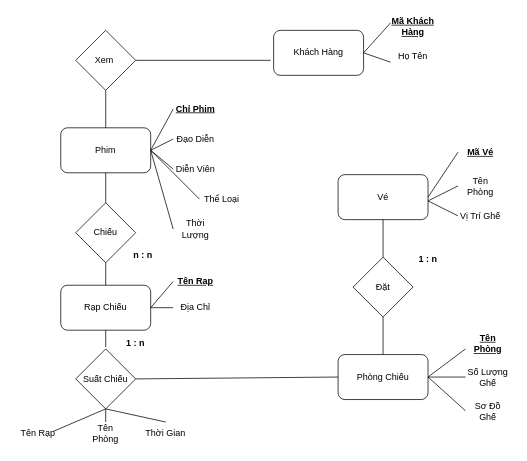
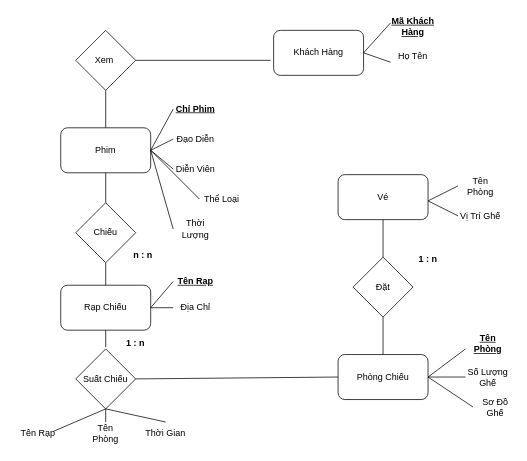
- <mxCell id="50" value="&lt;b&gt;&lt;u&gt;Mã Vé&lt;/u&gt;&lt;/b&gt;" style="text;html=1;align=center;verticalAlign=middle;whiteSpace=wrap;rounded=0;" vertex="1" parent="1"><mxGeometry x="610" y="187.5" width="60" height="30" as="geometry" /></mxCell>
- <mxCell id="51" value="" style="endArrow=none;html=1;rounded=0;entryX=0;entryY=0.5;entryDx=0;entryDy=0;exitX=1;exitY=0.5;exitDx=0;exitDy=0;" edge="1" parent="1" source="47" target="50"><mxGeometry width="50" height="50" relative="1" as="geometry"><mxPoint x="570" y="262.5" as="sourcePoint" /><mxPoint x="620" y="212.5" as="targetPoint" /></mxGeometry></mxCell>
- <mxCell id="21" value="Sơ Đồ Ghế" style="text;html=1;align=center;verticalAlign=middle;whiteSpace=wrap;rounded=0;" vertex="1" parent="1"><mxGeometry x="620" y="532.5" width="60" height="30" as="geometry" /></mxCell>
+ <mxCell id="21" value="Sơ Đồ Ghế" style="text;html=1;align=center;verticalAlign=middle;whiteSpace=wrap;rounded=0;" vertex="1" parent="1"><mxGeometry x="630" y="527.5" width="60" height="30" as="geometry" /></mxCell>
